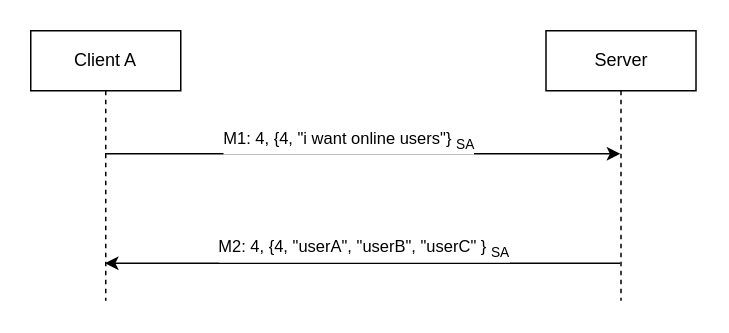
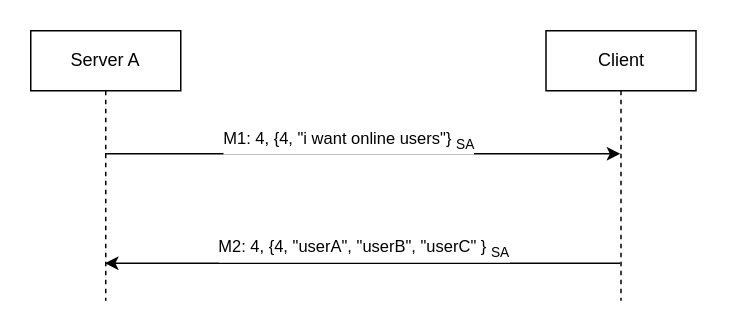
- <mxCell id="2" value="Client A" style="shape=umlLifeline;perimeter=lifelinePerimeter;whiteSpace=wrap;html=1;container=1;collapsible=0;recursiveResize=0;outlineConnect=0;" parent="1" vertex="1"><mxGeometry x="20" y="20" width="100" height="180" as="geometry" /></mxCell>
+ <mxCell id="2" value="Server A" style="shape=umlLifeline;perimeter=lifelinePerimeter;whiteSpace=wrap;html=1;container=1;collapsible=0;recursiveResize=0;outlineConnect=0;" parent="1" vertex="1"><mxGeometry x="20" y="20" width="100" height="180" as="geometry" /></mxCell>
- <mxCell id="3" value="Server" style="shape=umlLifeline;perimeter=lifelinePerimeter;whiteSpace=wrap;html=1;container=1;collapsible=0;recursiveResize=0;outlineConnect=0;" parent="1" vertex="1"><mxGeometry x="363.5" y="20" width="100" height="180" as="geometry" /></mxCell>
+ <mxCell id="3" value="Client" style="shape=umlLifeline;perimeter=lifelinePerimeter;whiteSpace=wrap;html=1;container=1;collapsible=0;recursiveResize=0;outlineConnect=0;" parent="1" vertex="1"><mxGeometry x="363.5" y="20" width="100" height="180" as="geometry" /></mxCell>
